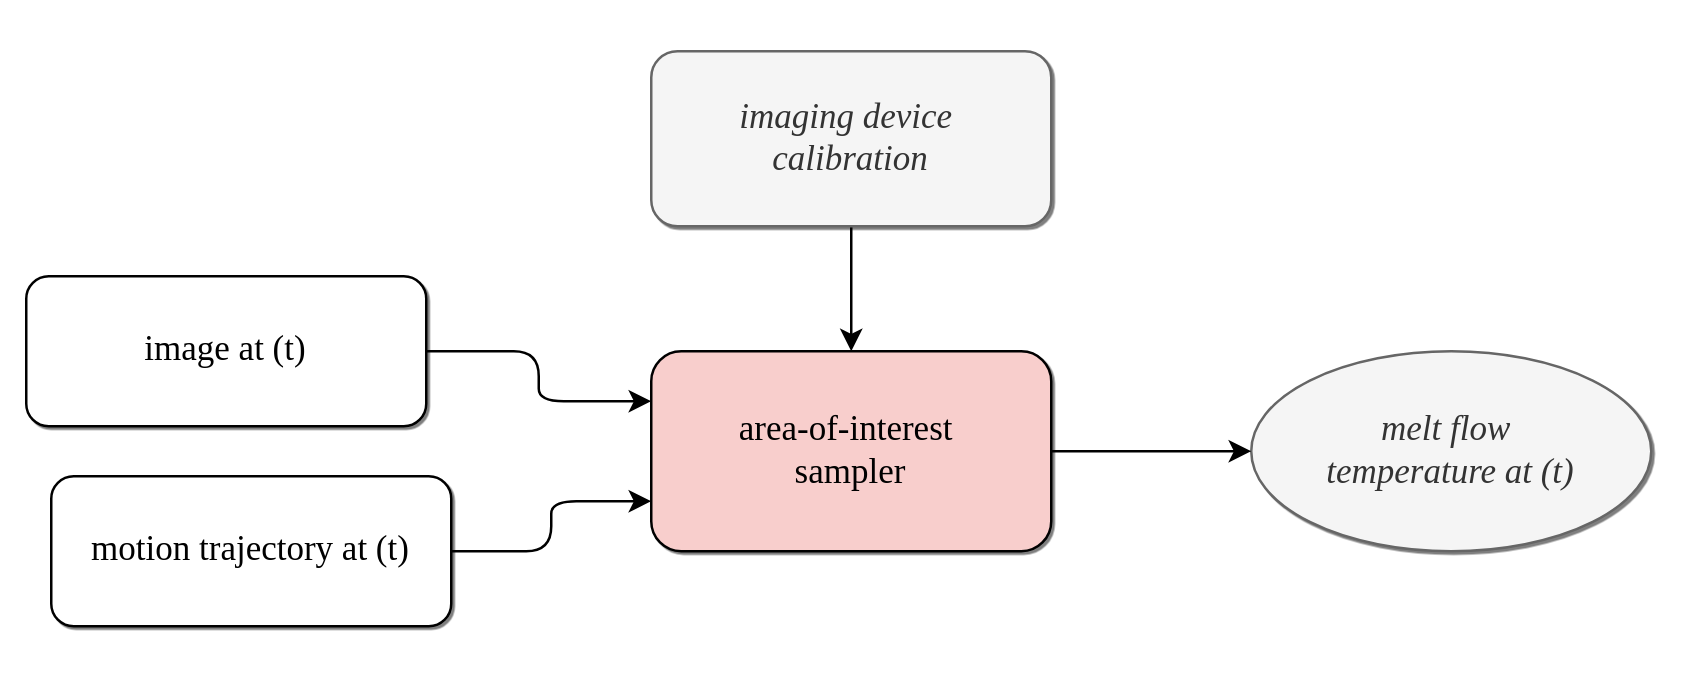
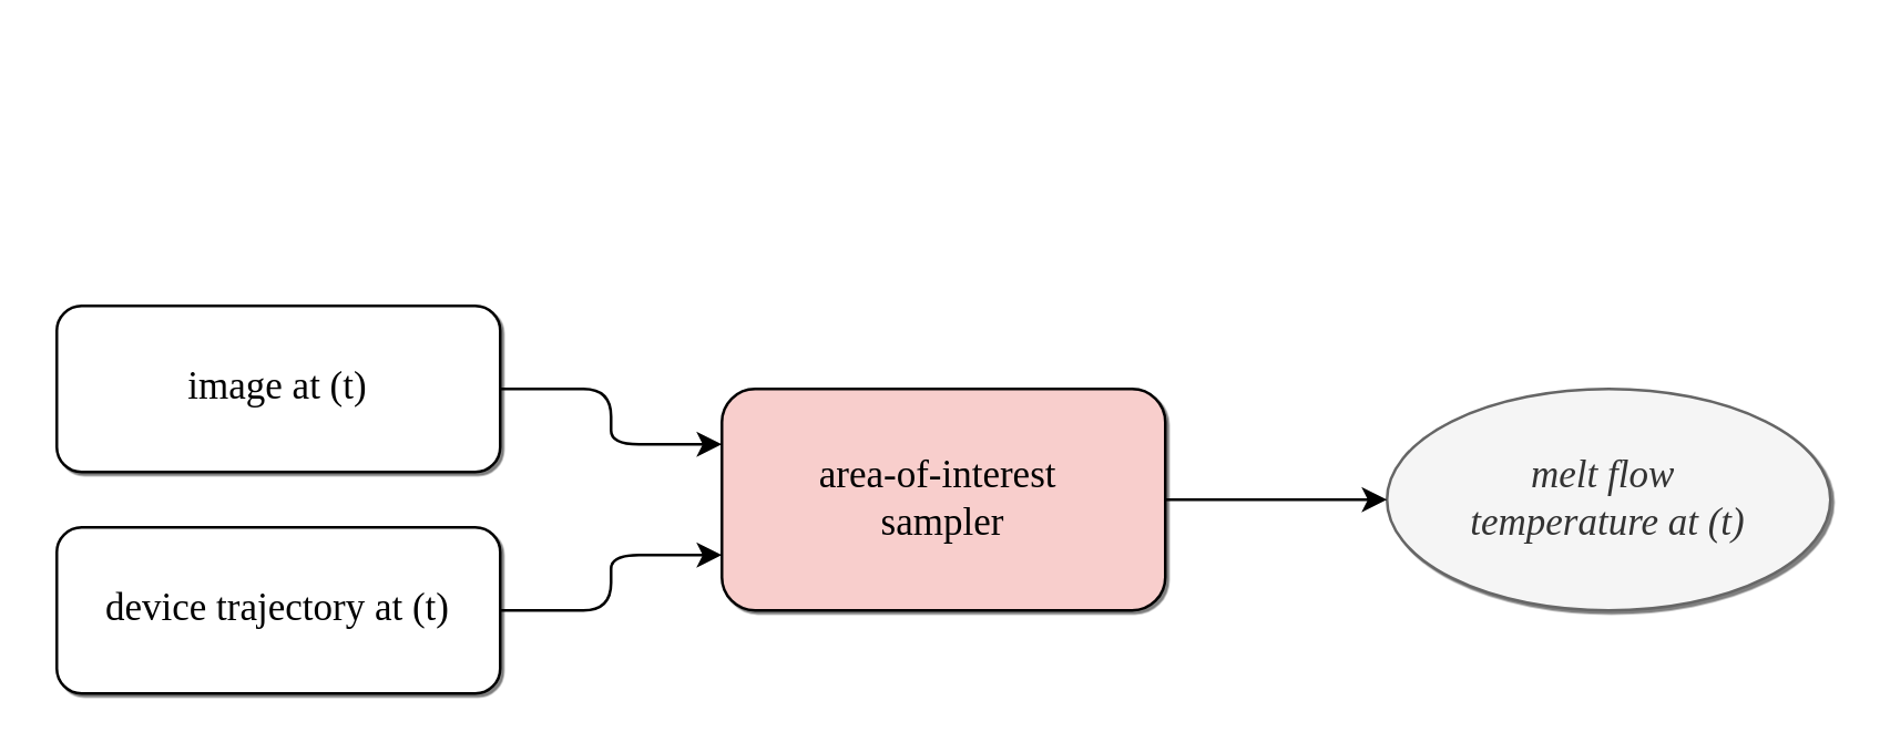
- <mxCell id="10" value="imaging device&amp;nbsp;&lt;div&gt;calibration&lt;/div&gt;" style="rounded=1;whiteSpace=wrap;html=1;shadow=1;glass=0;shadowOpacity=50;shadowBlur=0;shadowOffsetX=1;shadowOffsetY=1;fontFamily=Times New Roman;fontSize=14;fillColor=#f5f5f5;fontColor=#333333;strokeColor=#666666;fontStyle=2" vertex="1" parent="1"><mxGeometry x="260" y="20" width="160" height="70" as="geometry" /></mxCell>
- <mxCell id="9" value="" style="edgeStyle=orthogonalEdgeStyle;rounded=0;orthogonalLoop=1;jettySize=auto;html=1;" edge="1" parent="1" source="10" target="8"><mxGeometry relative="1" as="geometry" /></mxCell>
- <mxCell id="5" value="image at (t)" style="rounded=1;whiteSpace=wrap;html=1;shadow=1;glass=0;shadowOpacity=50;shadowBlur=0;shadowOffsetX=1;shadowOffsetY=1;fontFamily=Times New Roman;fontSize=14;" parent="1" vertex="1"><mxGeometry x="10" y="110" width="160" height="60" as="geometry" /></mxCell>
+ <mxCell id="5" value="image at (t)" style="rounded=1;whiteSpace=wrap;html=1;shadow=1;glass=0;shadowOpacity=50;shadowBlur=0;shadowOffsetX=1;shadowOffsetY=1;fontFamily=Times New Roman;fontSize=14;" parent="1" vertex="1"><mxGeometry x="20" y="110" width="160" height="60" as="geometry" /></mxCell>
- <mxCell id="3" value="motion trajectory at (t)" style="rounded=1;whiteSpace=wrap;html=1;shadow=1;glass=0;shadowOpacity=50;shadowBlur=0;shadowOffsetX=1;shadowOffsetY=1;fontFamily=Times New Roman;fontSize=14;" parent="1" vertex="1"><mxGeometry x="20" y="190" width="160" height="60" as="geometry" /></mxCell>
+ <mxCell id="3" value="device trajectory at (t)" style="rounded=1;whiteSpace=wrap;html=1;shadow=1;glass=0;shadowOpacity=50;shadowBlur=0;shadowOffsetX=1;shadowOffsetY=1;fontFamily=Times New Roman;fontSize=14;" parent="1" vertex="1"><mxGeometry x="20" y="190" width="160" height="60" as="geometry" /></mxCell>
